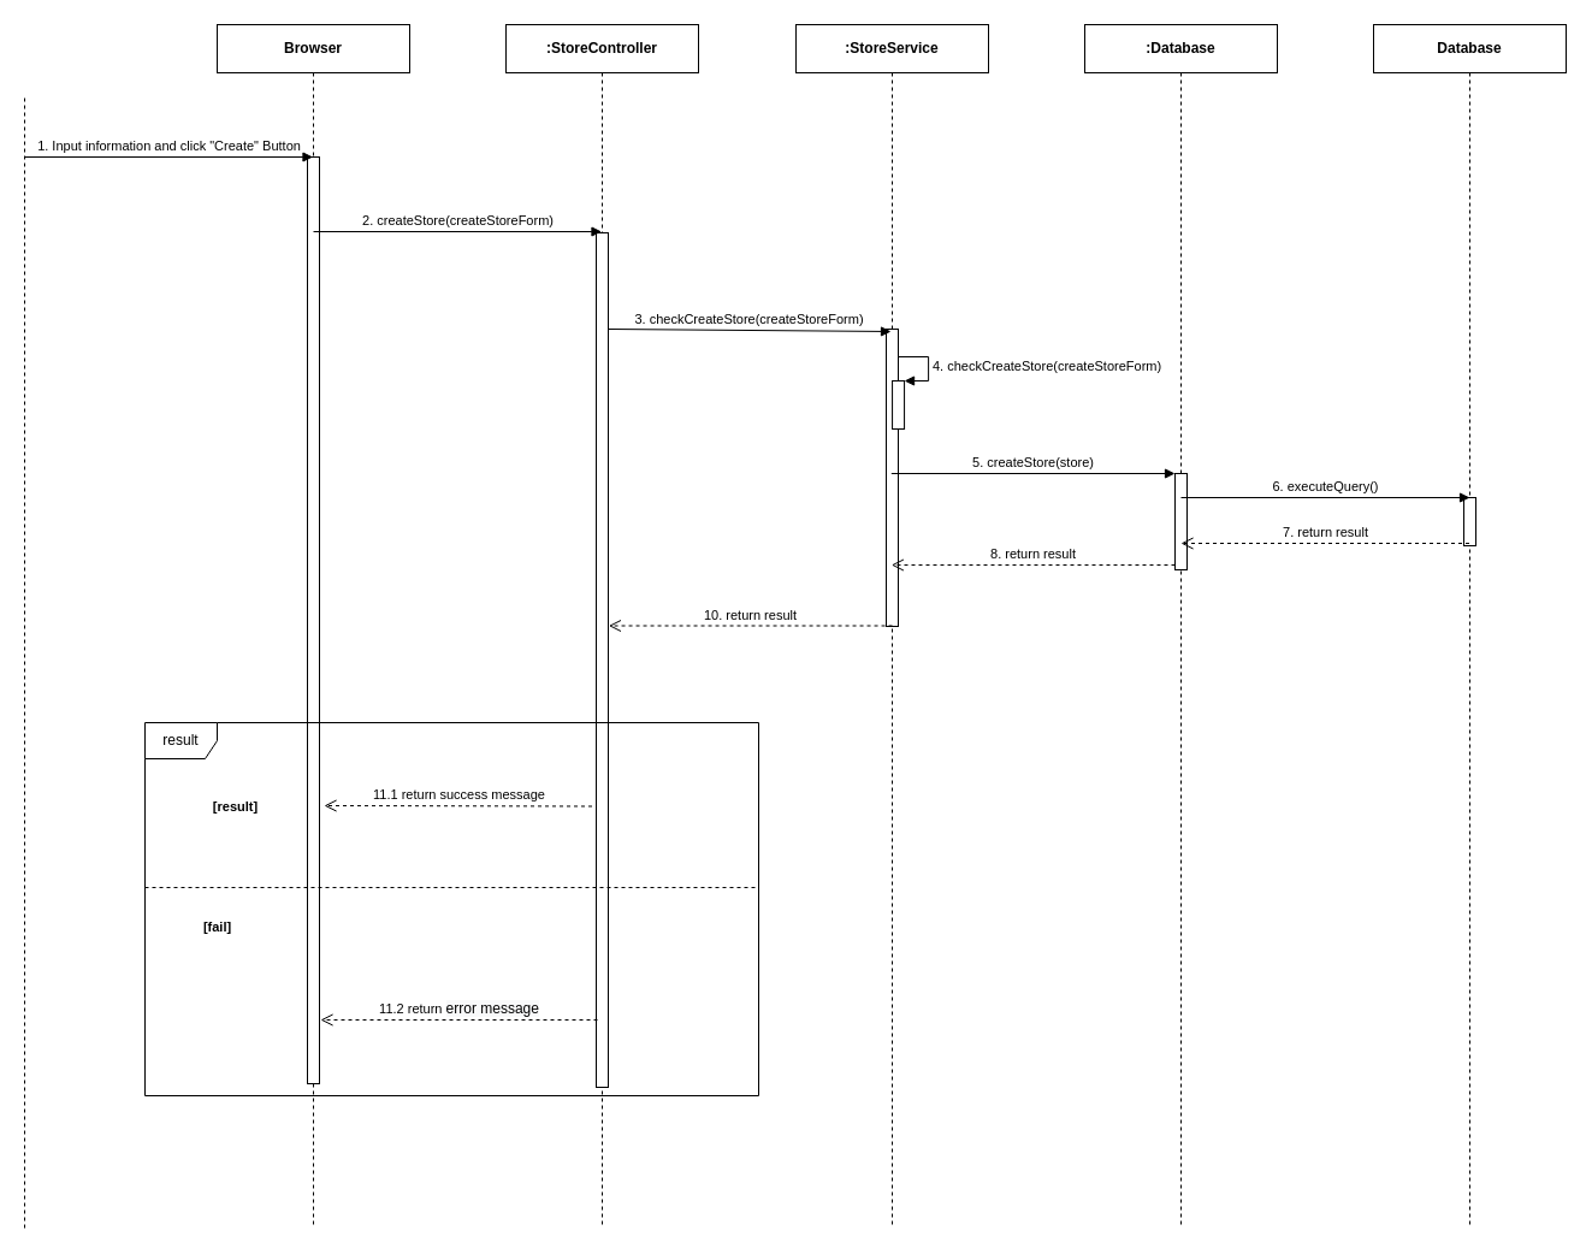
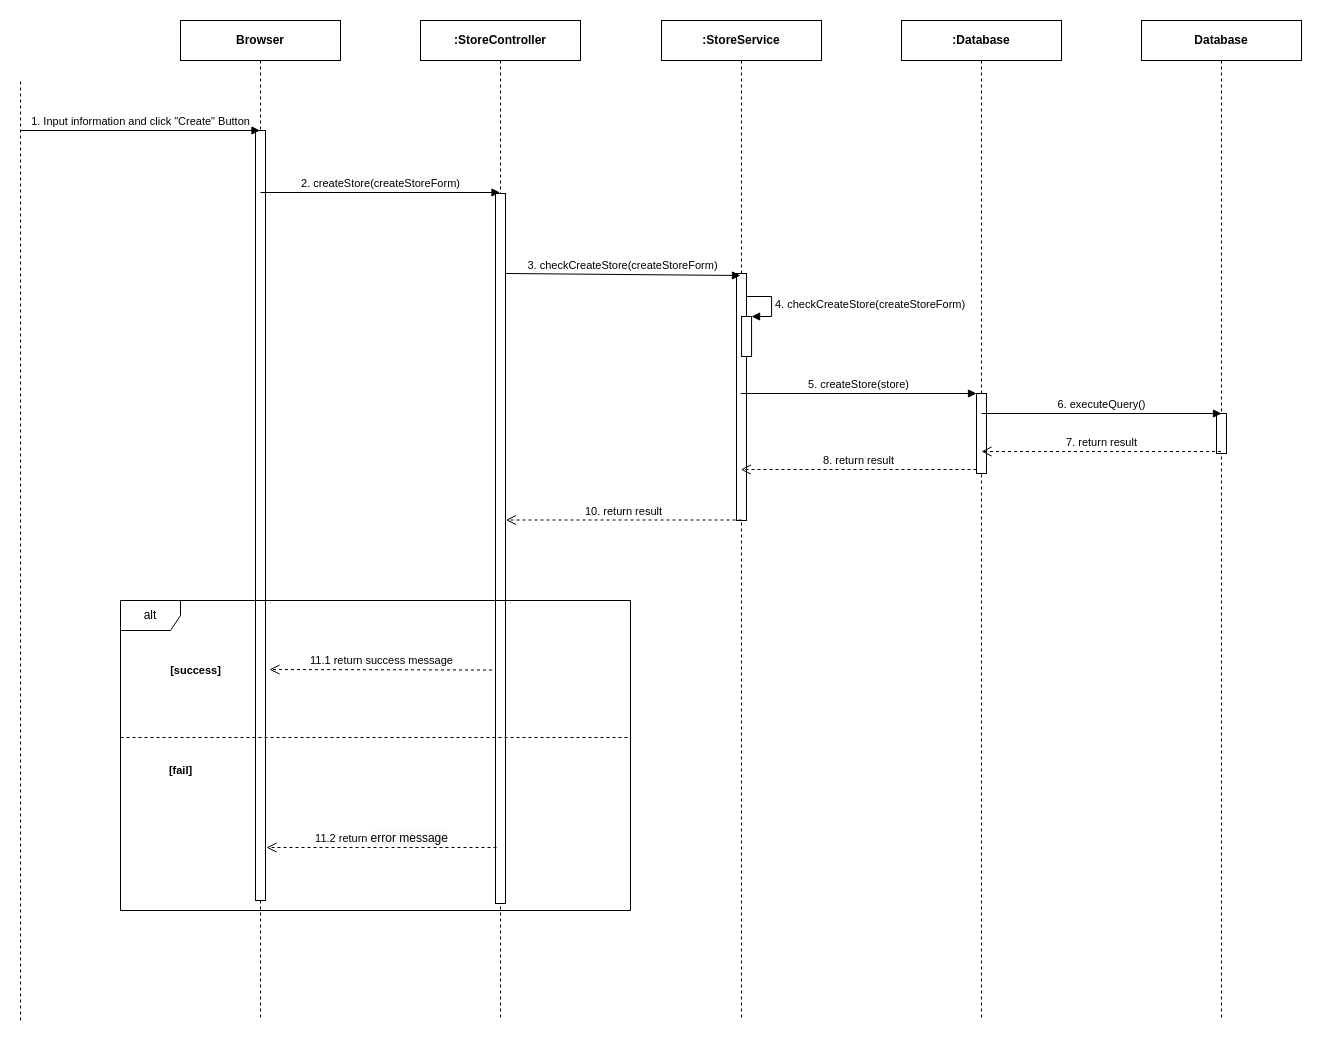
- <mxCell id="21" value="result" style="shape=umlFrame;whiteSpace=wrap;html=1;" parent="1" vertex="1"><mxGeometry x="120" y="600" width="510" height="310" as="geometry" /></mxCell>
+ <mxCell id="21" value="alt" style="shape=umlFrame;whiteSpace=wrap;html=1;" parent="1" vertex="1"><mxGeometry x="120" y="600" width="510" height="310" as="geometry" /></mxCell>
- <mxCell id="23" value="&lt;span style=&quot;font-size: 11px ; background-color: rgb(255 , 255 , 255)&quot;&gt;&lt;b&gt;[result]&lt;/b&gt;&lt;/span&gt;" style="text;html=1;align=center;verticalAlign=middle;resizable=0;points=[];autosize=1;" parent="1" vertex="1"><mxGeometry x="160" y="660" width="70" height="20" as="geometry" /></mxCell>
+ <mxCell id="23" value="&lt;span style=&quot;font-size: 11px ; background-color: rgb(255 , 255 , 255)&quot;&gt;&lt;b&gt;[success]&lt;/b&gt;&lt;/span&gt;" style="text;html=1;align=center;verticalAlign=middle;resizable=0;points=[];autosize=1;" parent="1" vertex="1"><mxGeometry x="160" y="660" width="70" height="20" as="geometry" /></mxCell>
